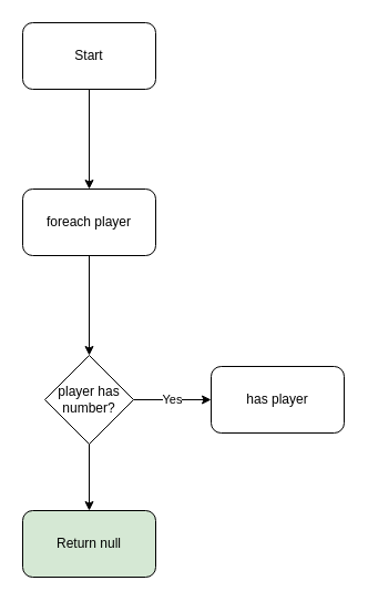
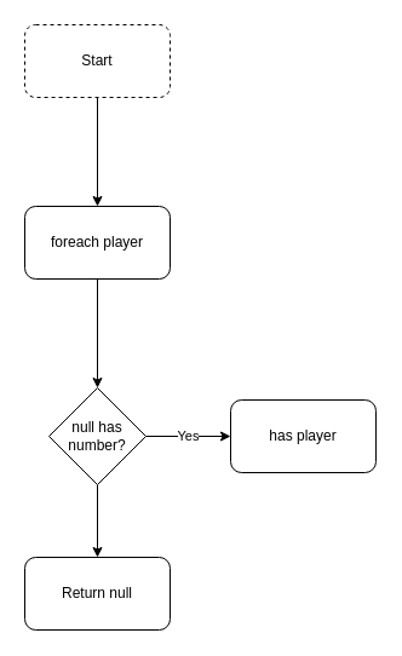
- <mxCell id="3" value="Start" style="rounded=1;whiteSpace=wrap;html=1;" vertex="1" parent="1"><mxGeometry x="20" y="20" width="120" height="60" as="geometry" /></mxCell>
+ <mxCell id="3" value="Start" style="rounded=1;whiteSpace=wrap;html=1;dashed=1;" vertex="1" parent="1"><mxGeometry x="20" y="20" width="120" height="60" as="geometry" /></mxCell>
- <mxCell id="8" value="player has number?" style="rhombus;whiteSpace=wrap;html=1;" vertex="1" parent="1"><mxGeometry x="40" y="320" width="80" height="80" as="geometry" /></mxCell>
+ <mxCell id="8" value="null has number?" style="rhombus;whiteSpace=wrap;html=1;" vertex="1" parent="1"><mxGeometry x="40" y="320" width="80" height="80" as="geometry" /></mxCell>
- <mxCell id="10" value="Return null" style="rounded=1;whiteSpace=wrap;html=1;fillColor=#d5e8d4;" vertex="1" parent="1"><mxGeometry x="20" y="460" width="120" height="60" as="geometry" /></mxCell>
+ <mxCell id="10" value="Return null" style="rounded=1;whiteSpace=wrap;html=1;" vertex="1" parent="1"><mxGeometry x="20" y="460" width="120" height="60" as="geometry" /></mxCell>
